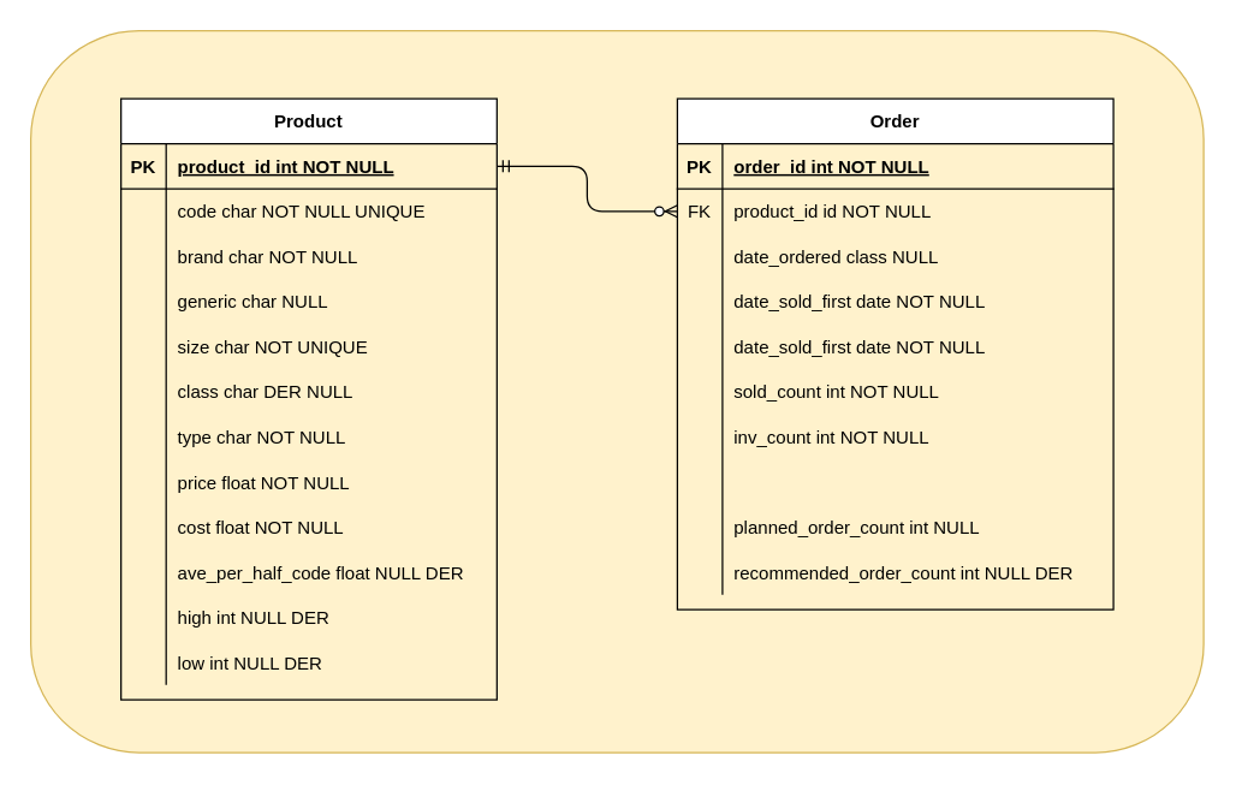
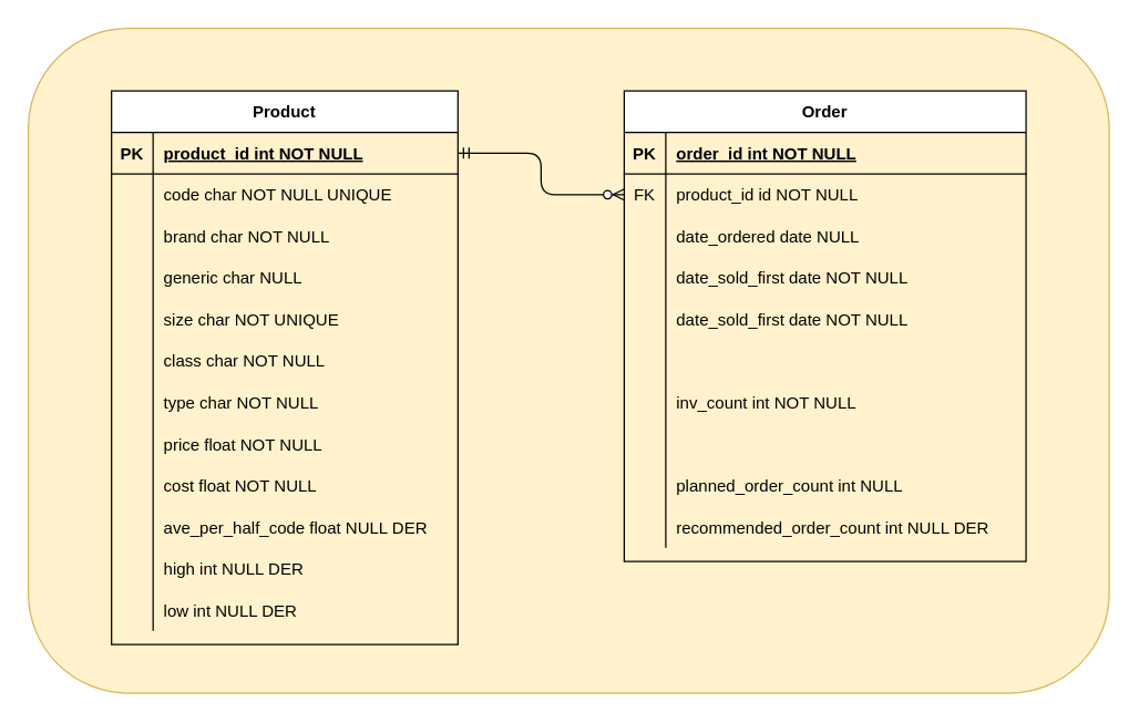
- <mxCell id="49" value="date_ordered class NULL" style="shape=partialRectangle;overflow=hidden;connectable=0;fillColor=none;top=0;left=0;bottom=0;right=0;align=left;spacingLeft=6;" vertex="1" parent="47"><mxGeometry x="30.0" width="260" height="30" as="geometry" /></mxCell>
+ <mxCell id="49" value="date_ordered date NULL" style="shape=partialRectangle;overflow=hidden;connectable=0;fillColor=none;top=0;left=0;bottom=0;right=0;align=left;spacingLeft=6;" vertex="1" parent="47"><mxGeometry x="30.0" width="260" height="30" as="geometry" /></mxCell>
- <mxCell id="21" value="class char DER NULL" style="shape=partialRectangle;overflow=hidden;connectable=0;fillColor=none;top=0;left=0;bottom=0;right=0;align=left;spacingLeft=6;" vertex="1" parent="19"><mxGeometry x="30.0" width="220" height="30" as="geometry" /></mxCell>
+ <mxCell id="21" value="class char NOT NULL" style="shape=partialRectangle;overflow=hidden;connectable=0;fillColor=none;top=0;left=0;bottom=0;right=0;align=left;spacingLeft=6;" vertex="1" parent="19"><mxGeometry x="30.0" width="220" height="30" as="geometry" /></mxCell>
- <mxCell id="58" value="sold_count int NOT NULL" style="shape=partialRectangle;overflow=hidden;connectable=0;fillColor=none;top=0;left=0;bottom=0;right=0;align=left;spacingLeft=6;" vertex="1" parent="56"><mxGeometry x="30.0" width="260" height="30" as="geometry" /></mxCell>
